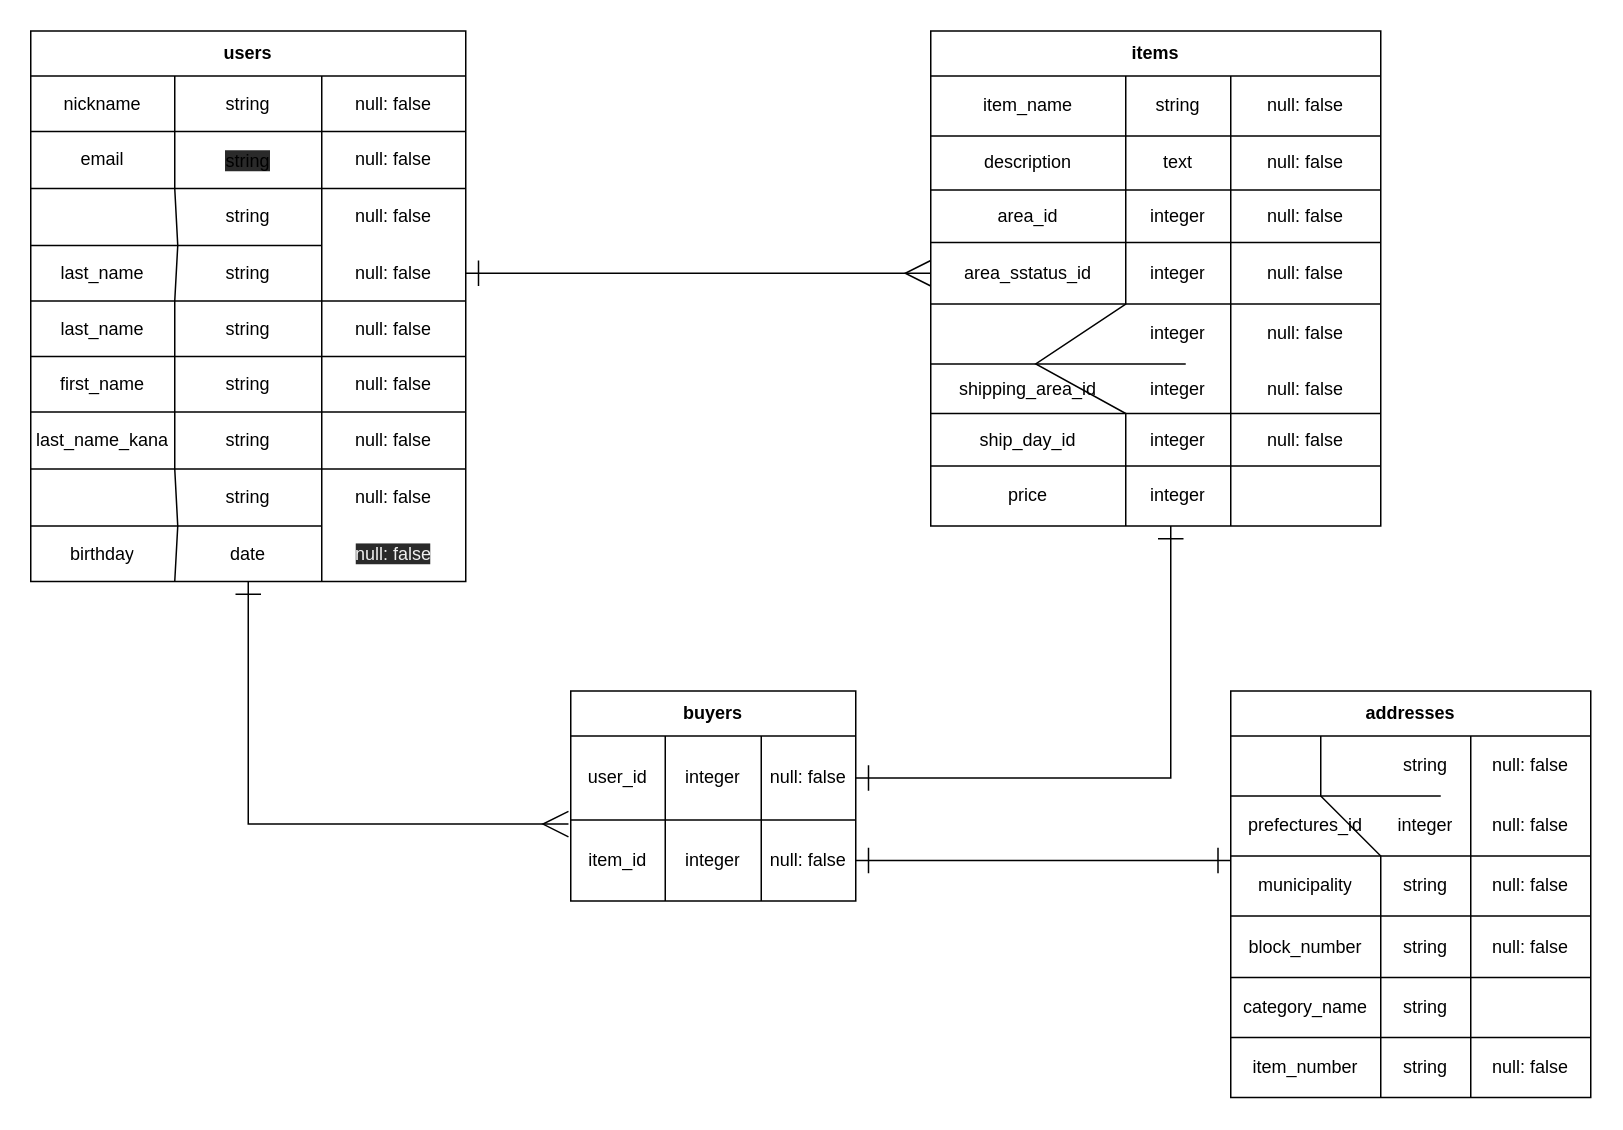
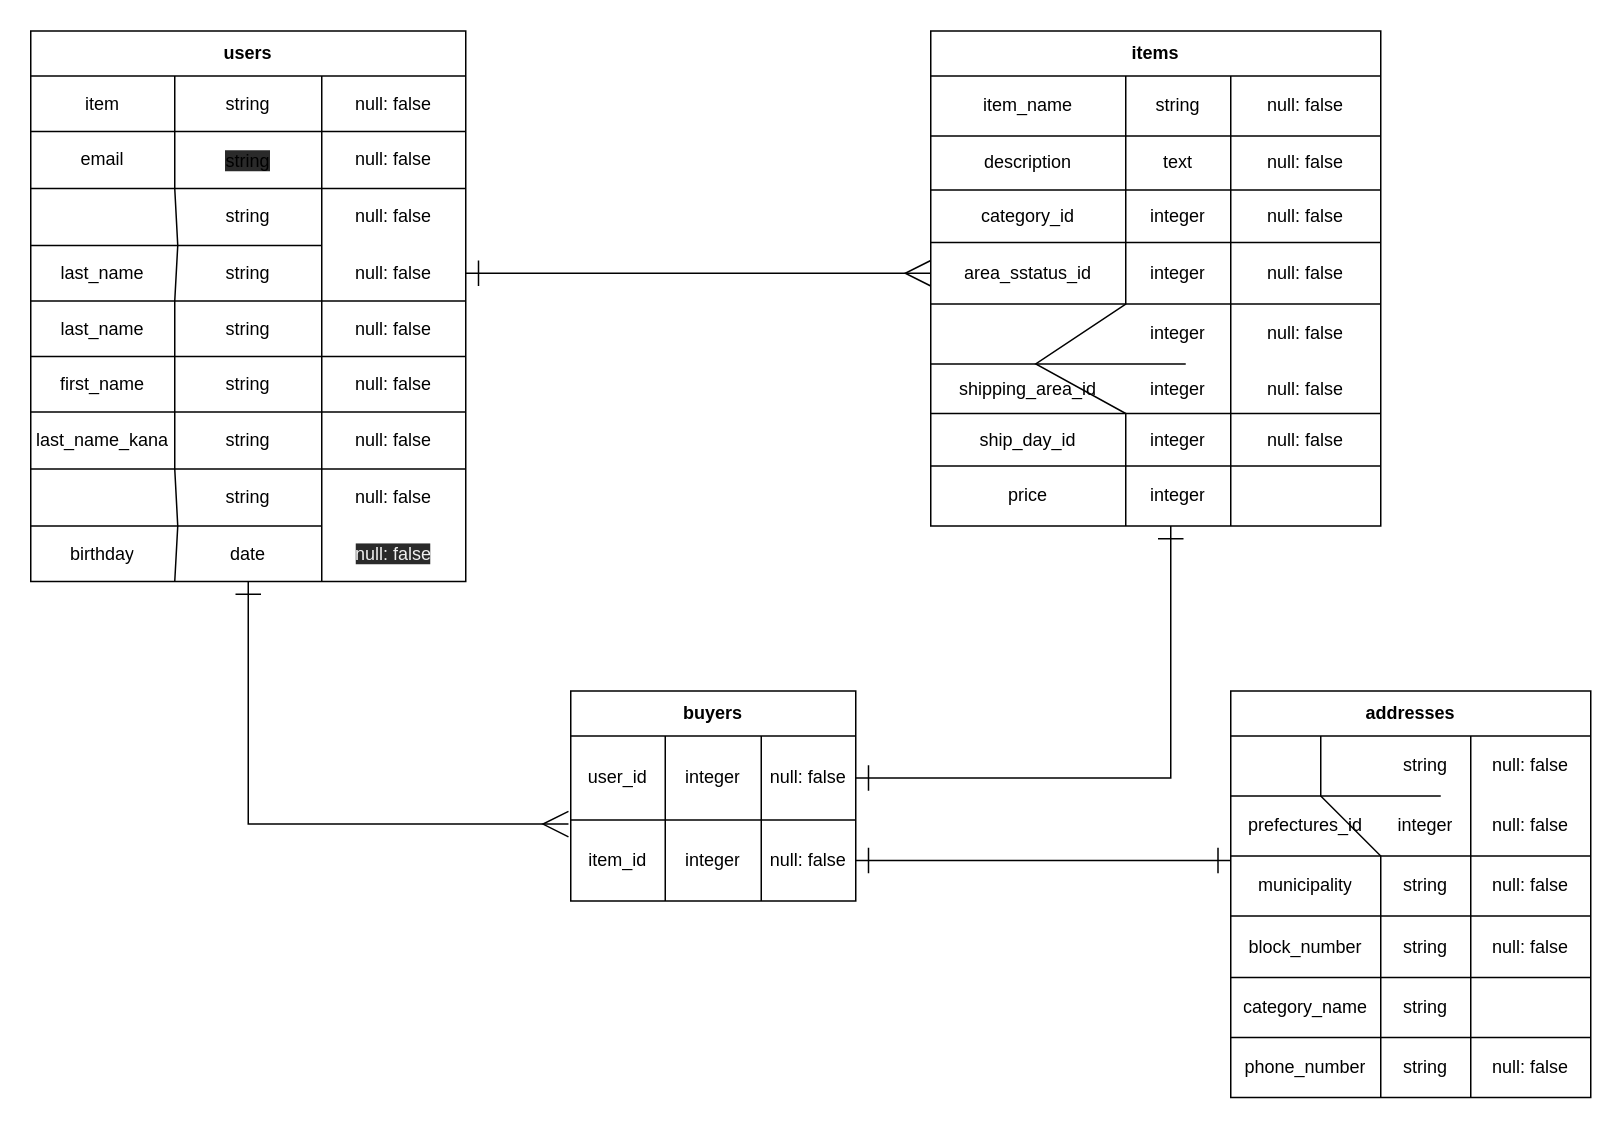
- <mxCell id="5" value="nickname" style="shape=partialRectangle;html=1;whiteSpace=wrap;connectable=0;fillColor=none;top=0;left=0;bottom=0;right=0;overflow=hidden;" vertex="1" parent="4"><mxGeometry width="96" height="37" as="geometry" /></mxCell>
+ <mxCell id="5" value="item" style="shape=partialRectangle;html=1;whiteSpace=wrap;connectable=0;fillColor=none;top=0;left=0;bottom=0;right=0;overflow=hidden;" vertex="1" parent="4"><mxGeometry width="96" height="37" as="geometry" /></mxCell>
- <mxCell id="48" value="area_id" style="shape=partialRectangle;html=1;whiteSpace=wrap;connectable=0;fillColor=none;top=0;left=0;bottom=0;right=0;overflow=hidden;" vertex="1" parent="47"><mxGeometry width="130" height="35" as="geometry" /></mxCell>
+ <mxCell id="48" value="category_id" style="shape=partialRectangle;html=1;whiteSpace=wrap;connectable=0;fillColor=none;top=0;left=0;bottom=0;right=0;overflow=hidden;" vertex="1" parent="47"><mxGeometry width="130" height="35" as="geometry" /></mxCell>
- <mxCell id="91" value="item_number" style="shape=partialRectangle;html=1;whiteSpace=wrap;connectable=0;fillColor=none;top=0;left=0;bottom=0;right=0;overflow=hidden;" vertex="1" parent="90"><mxGeometry width="100" height="40" as="geometry" /></mxCell>
+ <mxCell id="91" value="phone_number" style="shape=partialRectangle;html=1;whiteSpace=wrap;connectable=0;fillColor=none;top=0;left=0;bottom=0;right=0;overflow=hidden;" vertex="1" parent="90"><mxGeometry width="100" height="40" as="geometry" /></mxCell>
